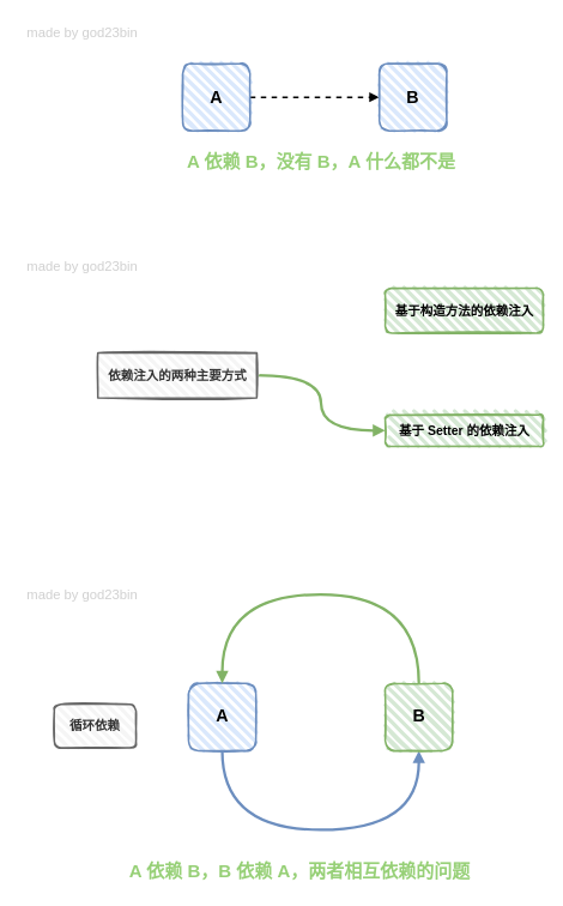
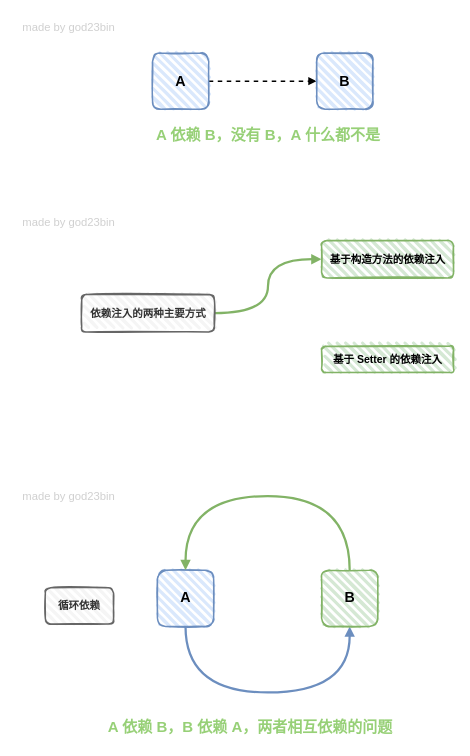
+ <mxCell id="7" style="edgeStyle=orthogonalEdgeStyle;rounded=0;orthogonalLoop=1;jettySize=auto;html=1;entryX=0;entryY=0.5;entryDx=0;entryDy=0;curved=1;fillColor=#d5e8d4;strokeColor=#82b366;endArrow=block;endFill=1;strokeWidth=3;" edge="1" parent="1" source="9" target="10"><mxGeometry relative="1" as="geometry" /></mxCell>
- <mxCell id="9" value="&lt;font style=&quot;font-size: 14px;&quot;&gt;&lt;b&gt;依赖注入的两种主要方式&lt;/b&gt;&lt;/font&gt;" style="whiteSpace=wrap;html=1;strokeWidth=2;fillWeight=4;hachureGap=8;hachureAngle=45;sketch=1;fillColor=#f5f5f5;fontColor=#333333;strokeColor=#666666;rounded=0;" vertex="1" parent="1"><mxGeometry x="108.5" y="392" width="177" height="50" as="geometry" /></mxCell>
+ <mxCell id="9" value="&lt;font style=&quot;font-size: 14px;&quot;&gt;&lt;b&gt;依赖注入的两种主要方式&lt;/b&gt;&lt;/font&gt;" style="rounded=1;whiteSpace=wrap;html=1;strokeWidth=2;fillWeight=4;hachureGap=8;hachureAngle=45;sketch=1;fillColor=#f5f5f5;fontColor=#333333;strokeColor=#666666;" vertex="1" parent="1"><mxGeometry x="108.5" y="392" width="177" height="50" as="geometry" /></mxCell>
- <mxCell id="8" style="edgeStyle=orthogonalEdgeStyle;rounded=0;orthogonalLoop=1;jettySize=auto;html=1;entryX=0;entryY=0.5;entryDx=0;entryDy=0;curved=1;fillColor=#d5e8d4;strokeColor=#82b366;endArrow=block;endFill=1;strokeWidth=3;" edge="1" parent="1" source="9" target="11"><mxGeometry relative="1" as="geometry" /></mxCell>
